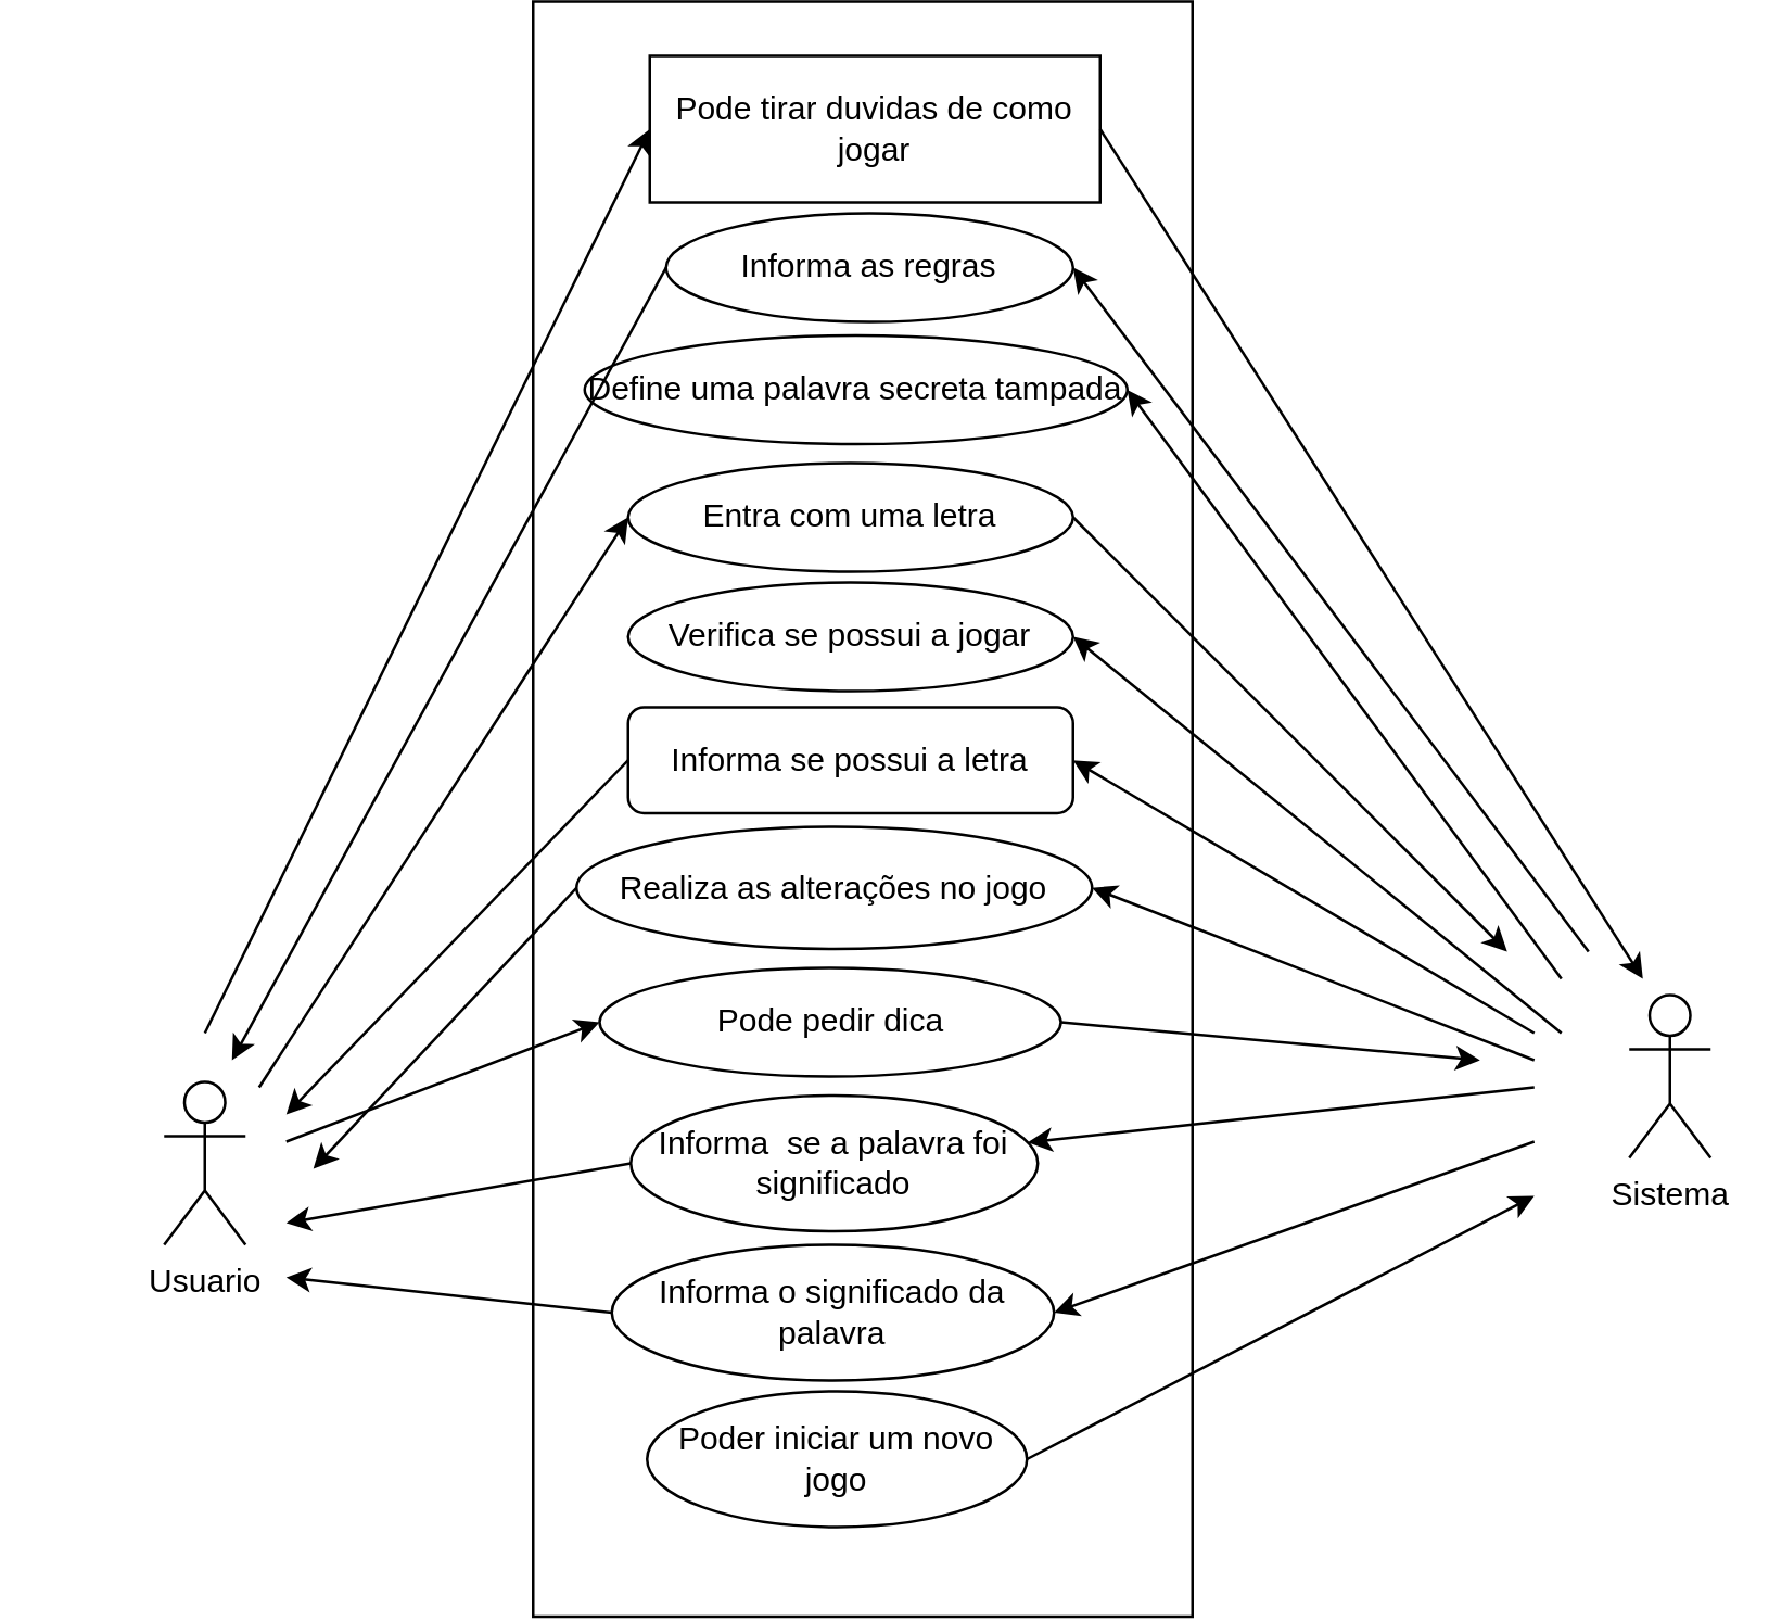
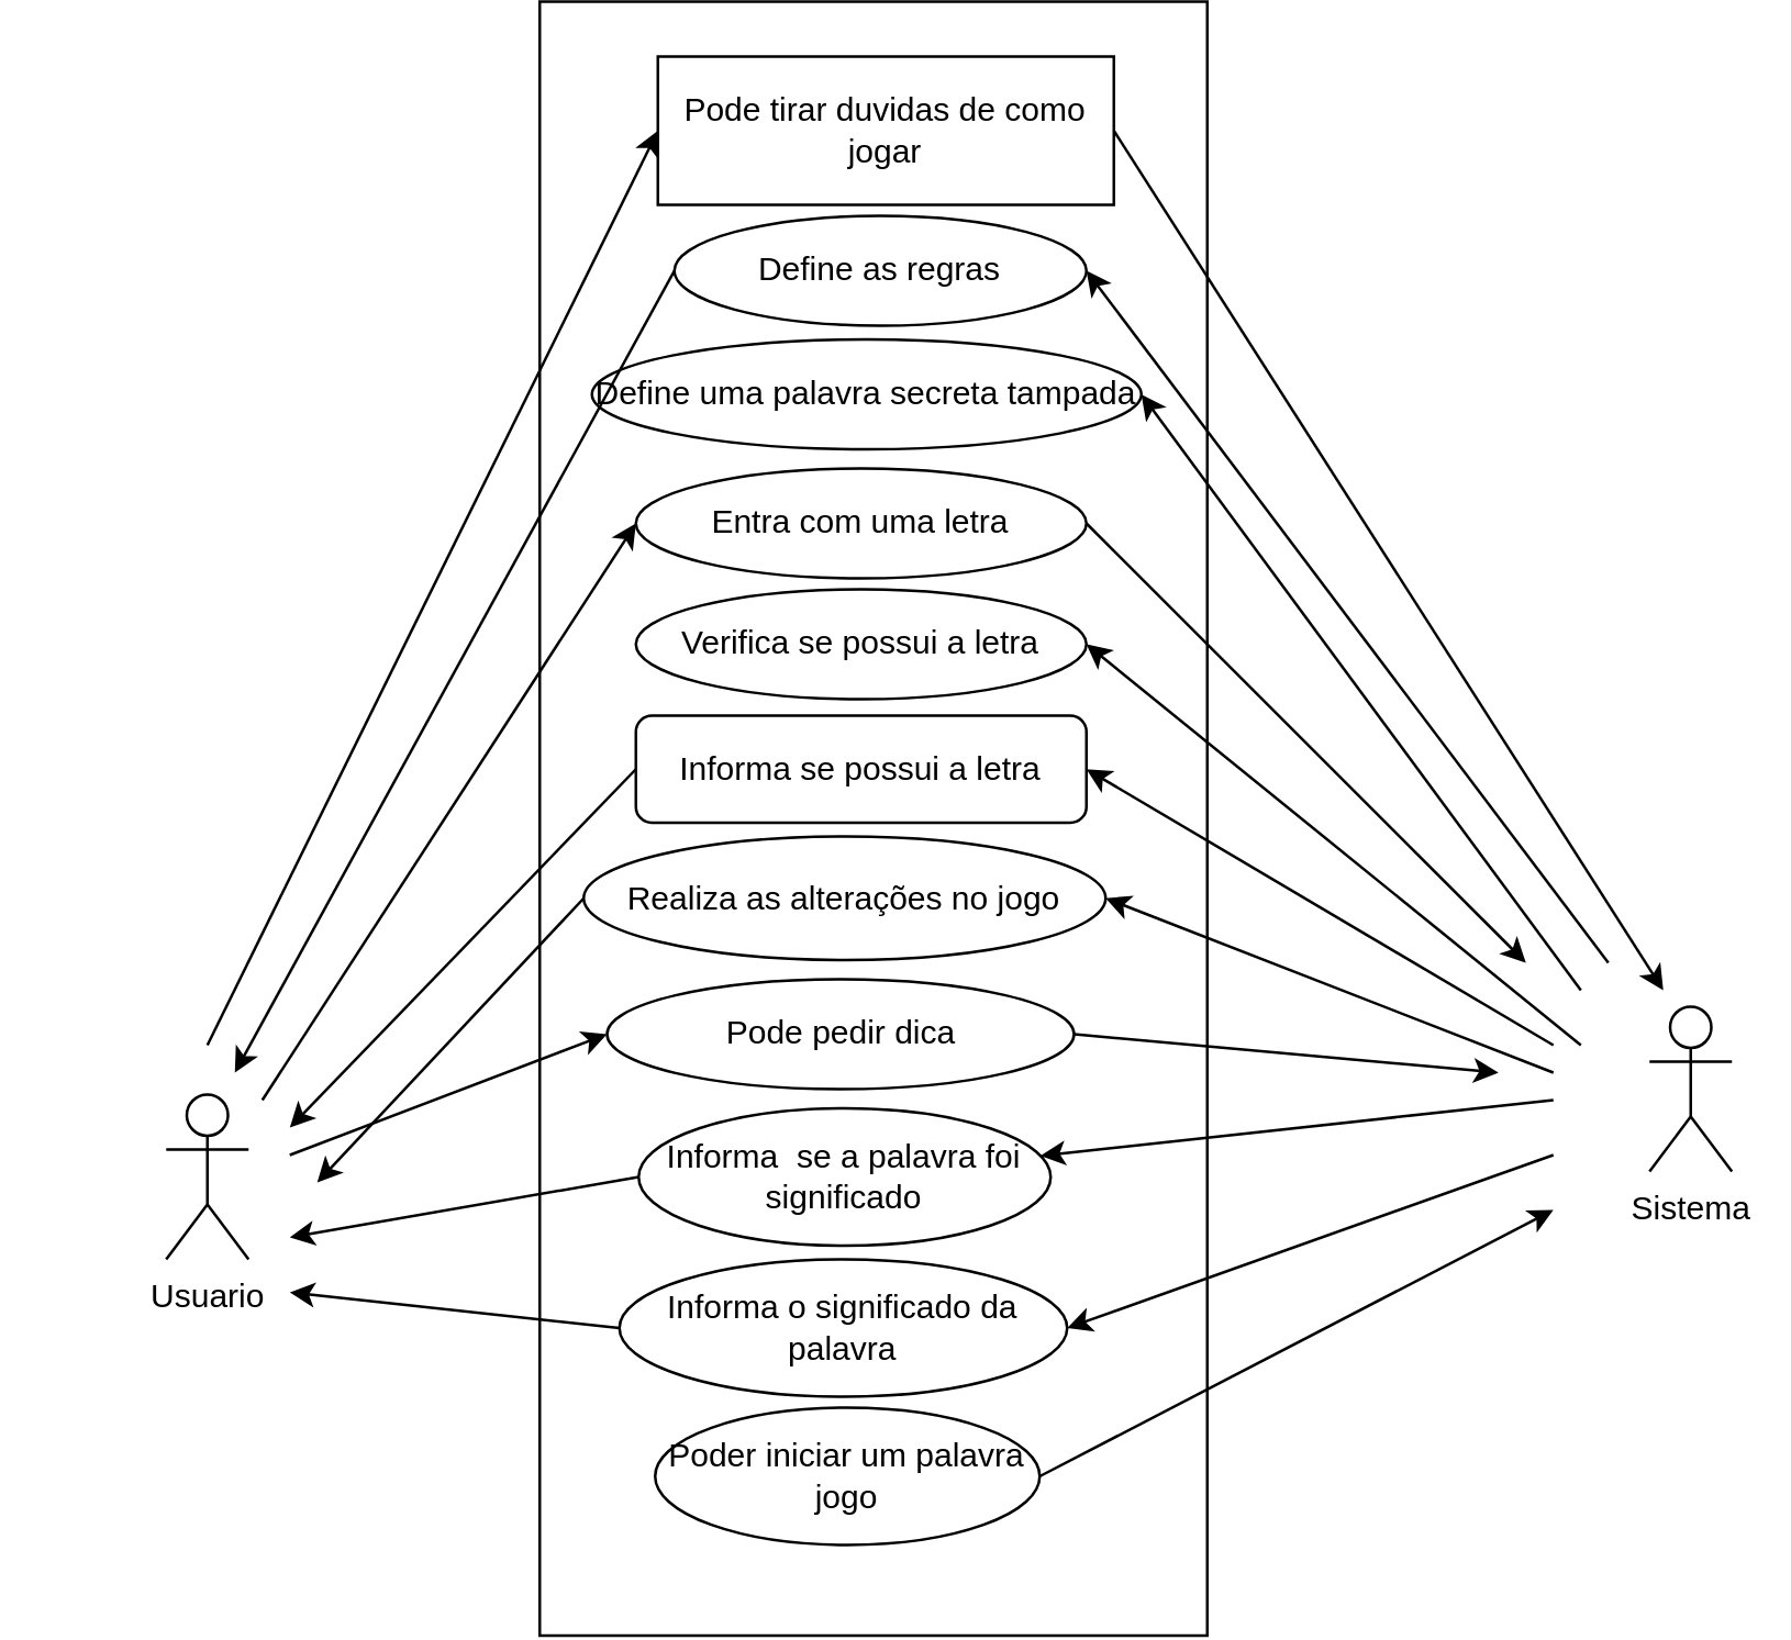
- <mxCell id="23" value="Informa as regras" style="ellipse;whiteSpace=wrap;html=1;" vertex="1" parent="1"><mxGeometry x="245" y="78" width="150" height="40" as="geometry" /></mxCell>
+ <mxCell id="23" value="Define as regras" style="ellipse;whiteSpace=wrap;html=1;" vertex="1" parent="1"><mxGeometry x="245" y="78" width="150" height="40" as="geometry" /></mxCell>
- <mxCell id="6" value="Verifica se possui a jogar" style="ellipse;whiteSpace=wrap;html=1;" vertex="1" parent="1"><mxGeometry x="231" y="214" width="164" height="40" as="geometry" /></mxCell>
+ <mxCell id="6" value="Verifica se possui a letra" style="ellipse;whiteSpace=wrap;html=1;" vertex="1" parent="1"><mxGeometry x="231" y="214" width="164" height="40" as="geometry" /></mxCell>
- <mxCell id="15" value="Poder iniciar um novo jogo" style="ellipse;whiteSpace=wrap;html=1;" vertex="1" parent="1"><mxGeometry x="238" y="512" width="140" height="50" as="geometry" /></mxCell>
+ <mxCell id="15" value="Poder iniciar um palavra jogo" style="ellipse;whiteSpace=wrap;html=1;" vertex="1" parent="1"><mxGeometry x="238" y="512" width="140" height="50" as="geometry" /></mxCell>
